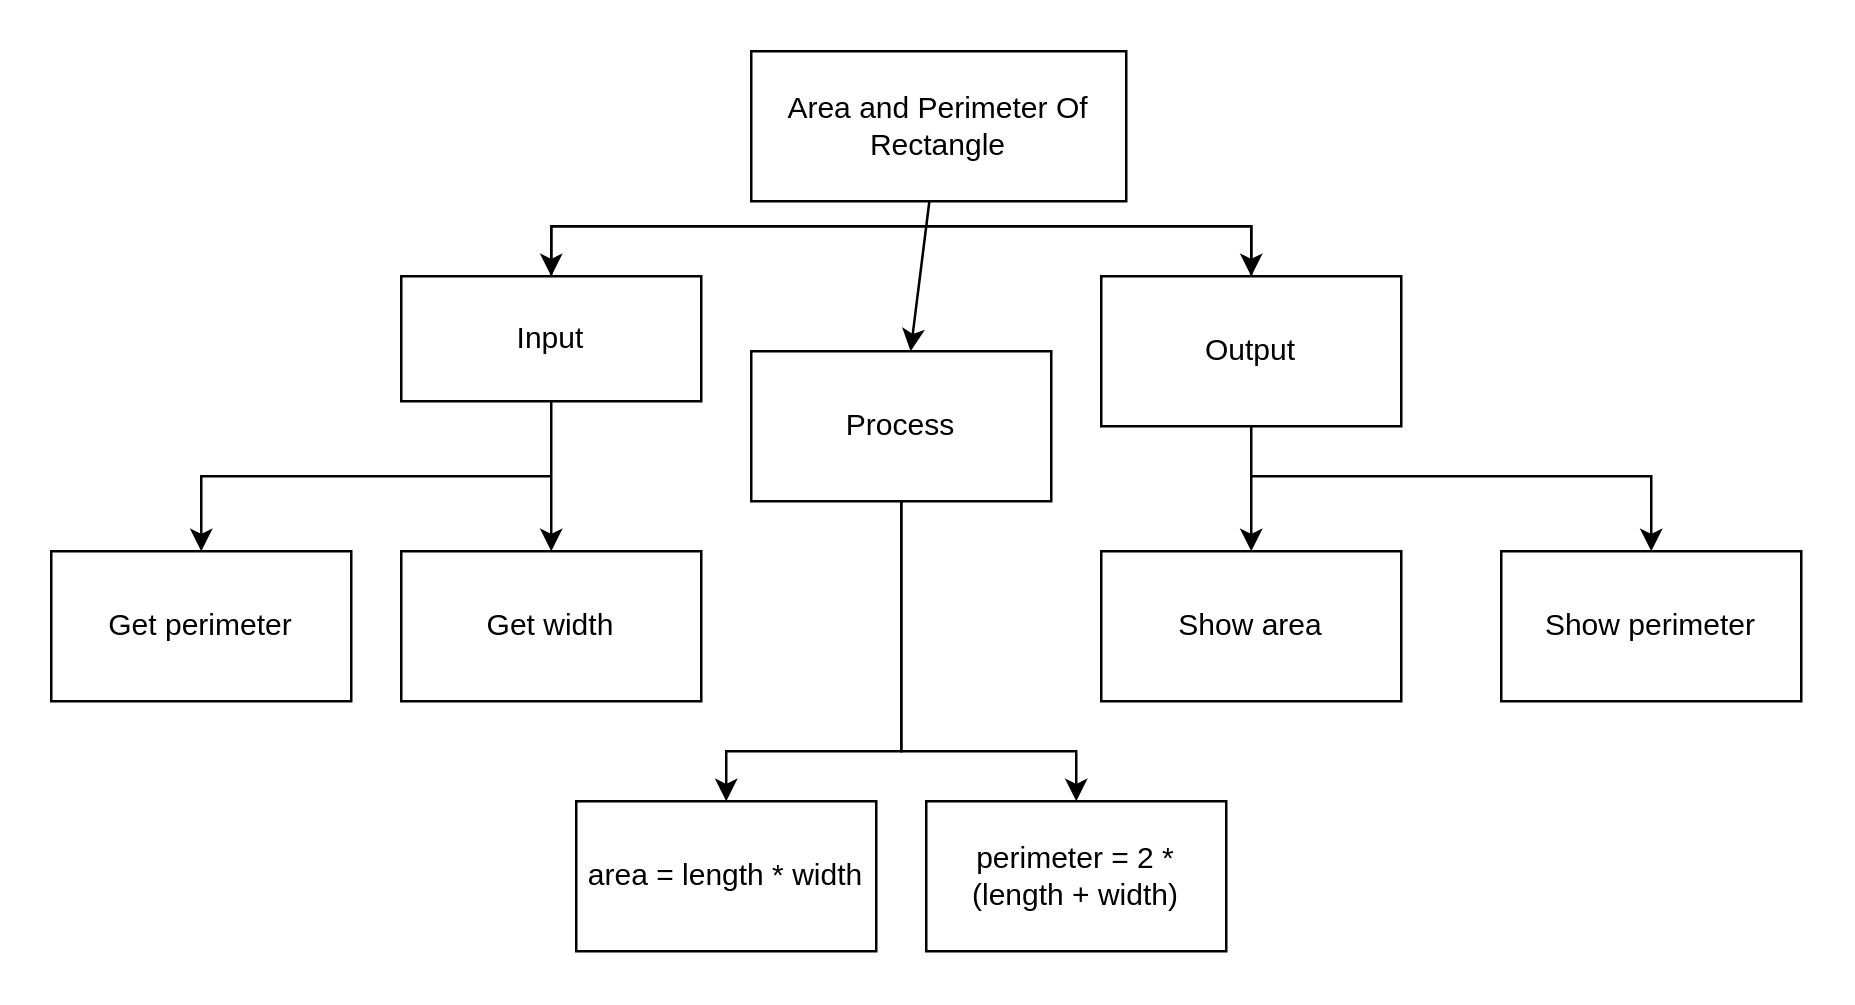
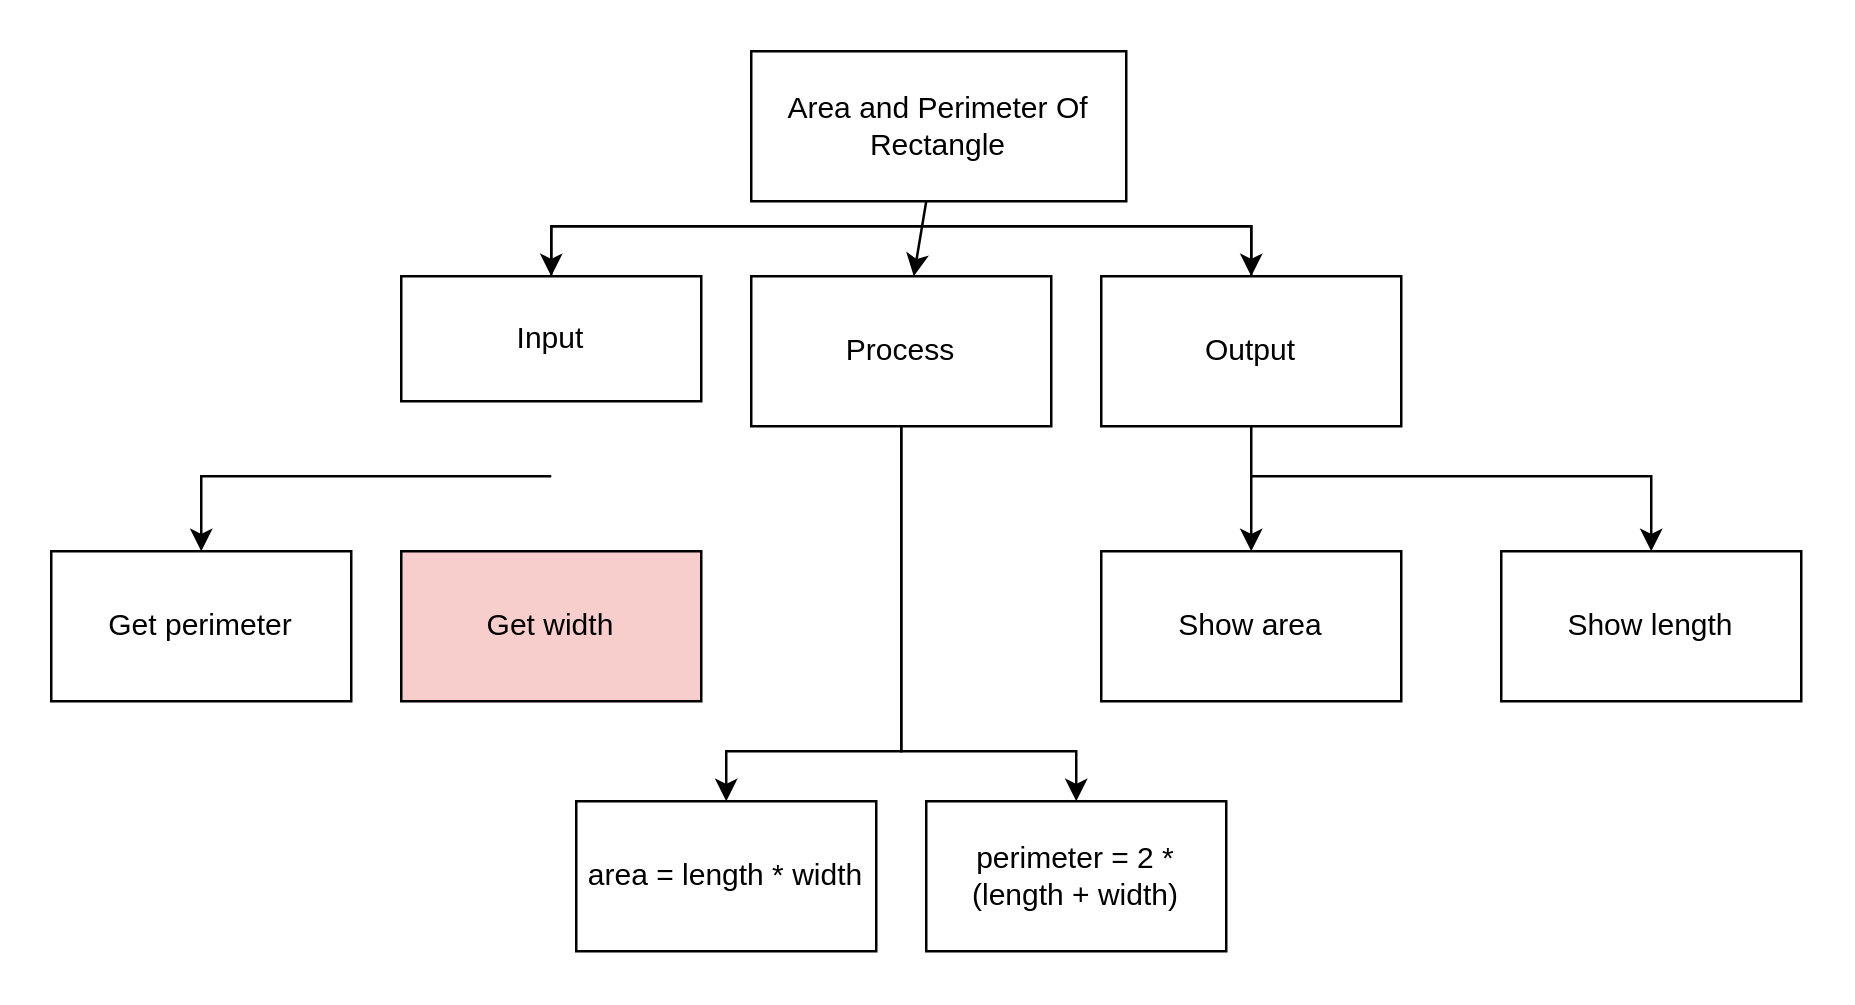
- <mxCell id="10" value="Process" style="rounded=0;whiteSpace=wrap;html=1;" parent="1" vertex="1"><mxGeometry x="300" y="140" width="120" height="60" as="geometry" /></mxCell>
+ <mxCell id="10" value="Process" style="rounded=0;whiteSpace=wrap;html=1;" parent="1" vertex="1"><mxGeometry x="300" y="110" width="120" height="60" as="geometry" /></mxCell>
- <mxCell id="5" style="edgeStyle=none;html=1;entryX=0.5;entryY=0;entryDx=0;entryDy=0;" parent="1" source="7" target="15" edge="1"><mxGeometry relative="1" as="geometry" /></mxCell>
- <mxCell id="15" value="Get width" style="rounded=0;whiteSpace=wrap;html=1;" parent="1" vertex="1"><mxGeometry x="160" y="220" width="120" height="60" as="geometry" /></mxCell>
+ <mxCell id="15" value="Get width" style="rounded=0;whiteSpace=wrap;html=1;fillColor=#f8cecc;" parent="1" vertex="1"><mxGeometry x="160" y="220" width="120" height="60" as="geometry" /></mxCell>
- <mxCell id="18" value="Show perimeter" style="rounded=0;whiteSpace=wrap;html=1;" parent="1" vertex="1"><mxGeometry x="600" y="220" width="120" height="60" as="geometry" /></mxCell>
+ <mxCell id="18" value="Show length" style="rounded=0;whiteSpace=wrap;html=1;" parent="1" vertex="1"><mxGeometry x="600" y="220" width="120" height="60" as="geometry" /></mxCell>
